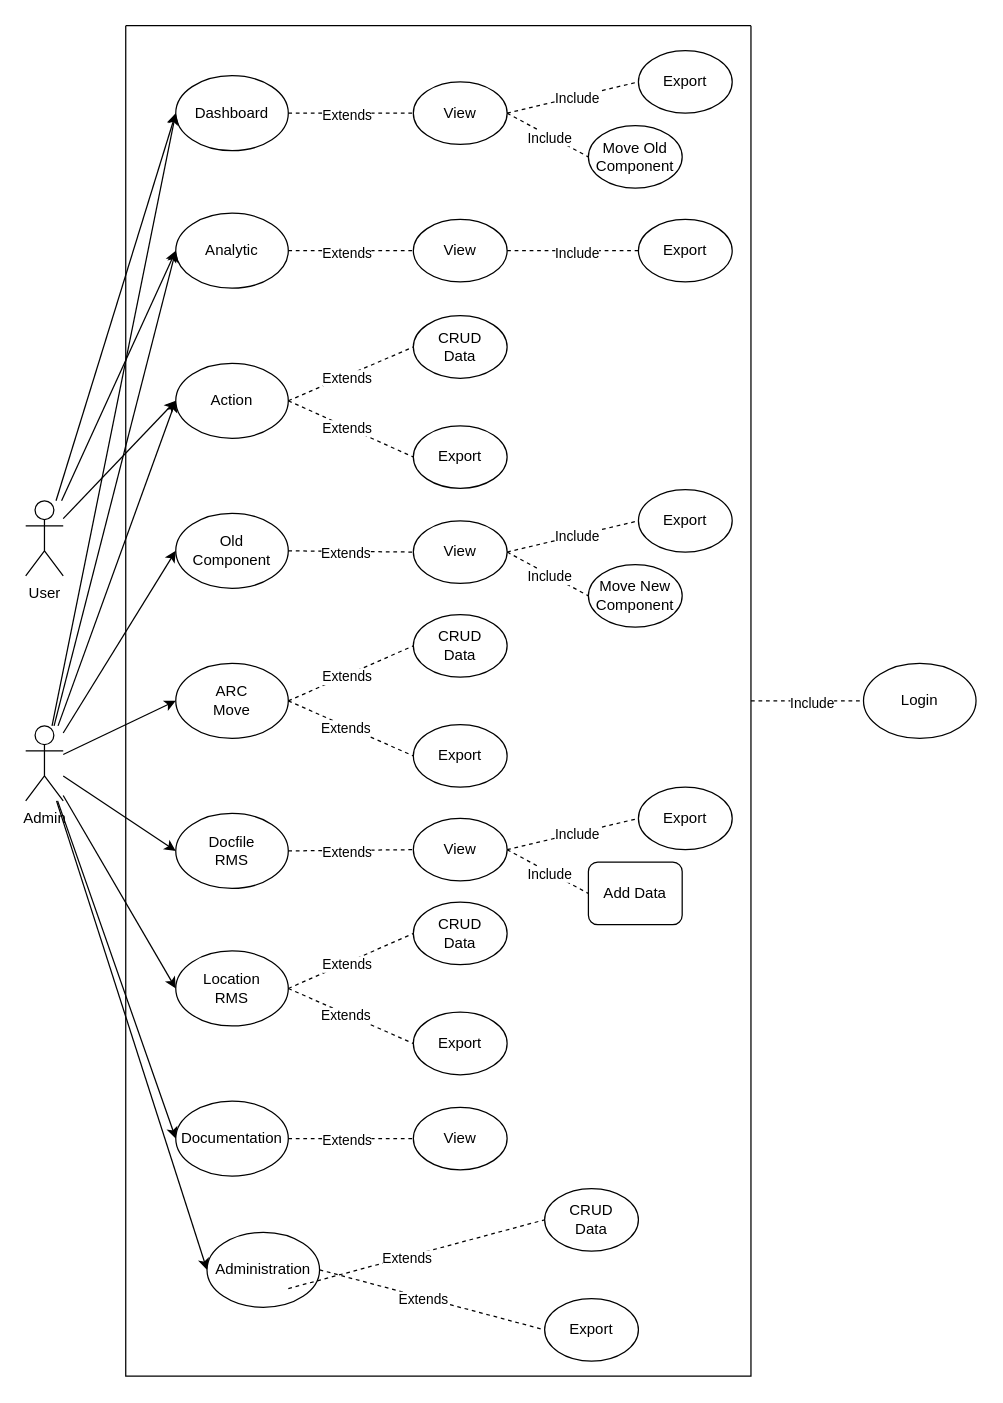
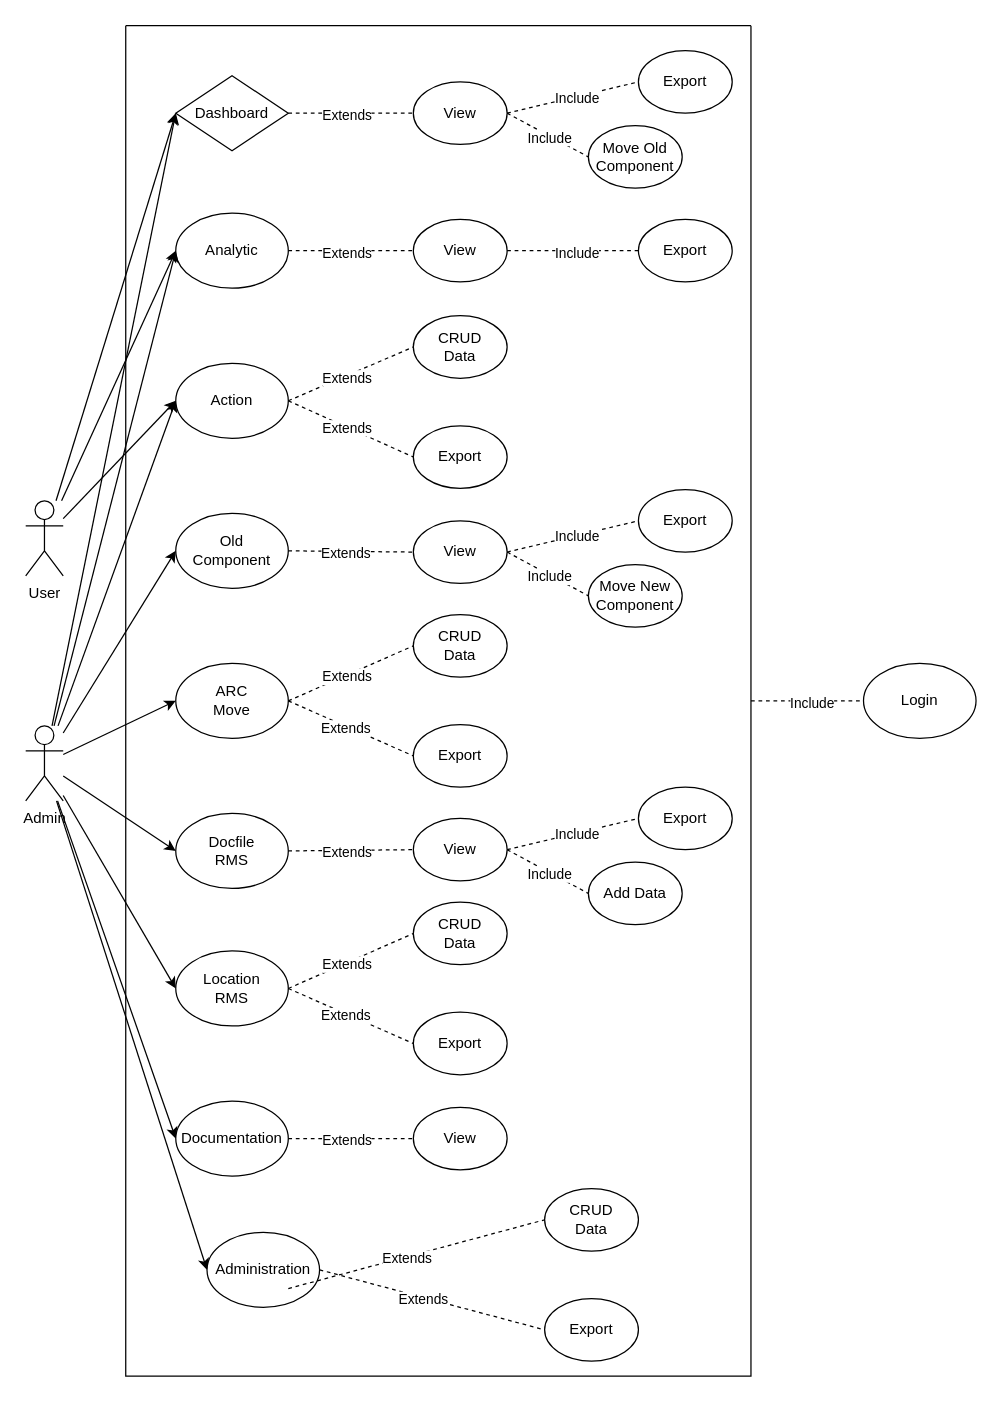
- <mxCell id="8" value="Dashboard" style="ellipse;whiteSpace=wrap;html=1;" parent="6" vertex="1"><mxGeometry x="40" y="40" width="90" height="60" as="geometry" /></mxCell>
+ <mxCell id="8" value="Dashboard" style="rhombus;whiteSpace=wrap;html=1;" parent="6" vertex="1"><mxGeometry x="40" y="40" width="90" height="60" as="geometry" /></mxCell>
- <mxCell id="60" value="Add Data" style="whiteSpace=wrap;html=1;rounded=1;" parent="6" vertex="1"><mxGeometry x="370" y="669" width="75" height="50" as="geometry" /></mxCell>
+ <mxCell id="60" value="Add Data" style="ellipse;whiteSpace=wrap;html=1;" parent="6" vertex="1"><mxGeometry x="370" y="669" width="75" height="50" as="geometry" /></mxCell>
